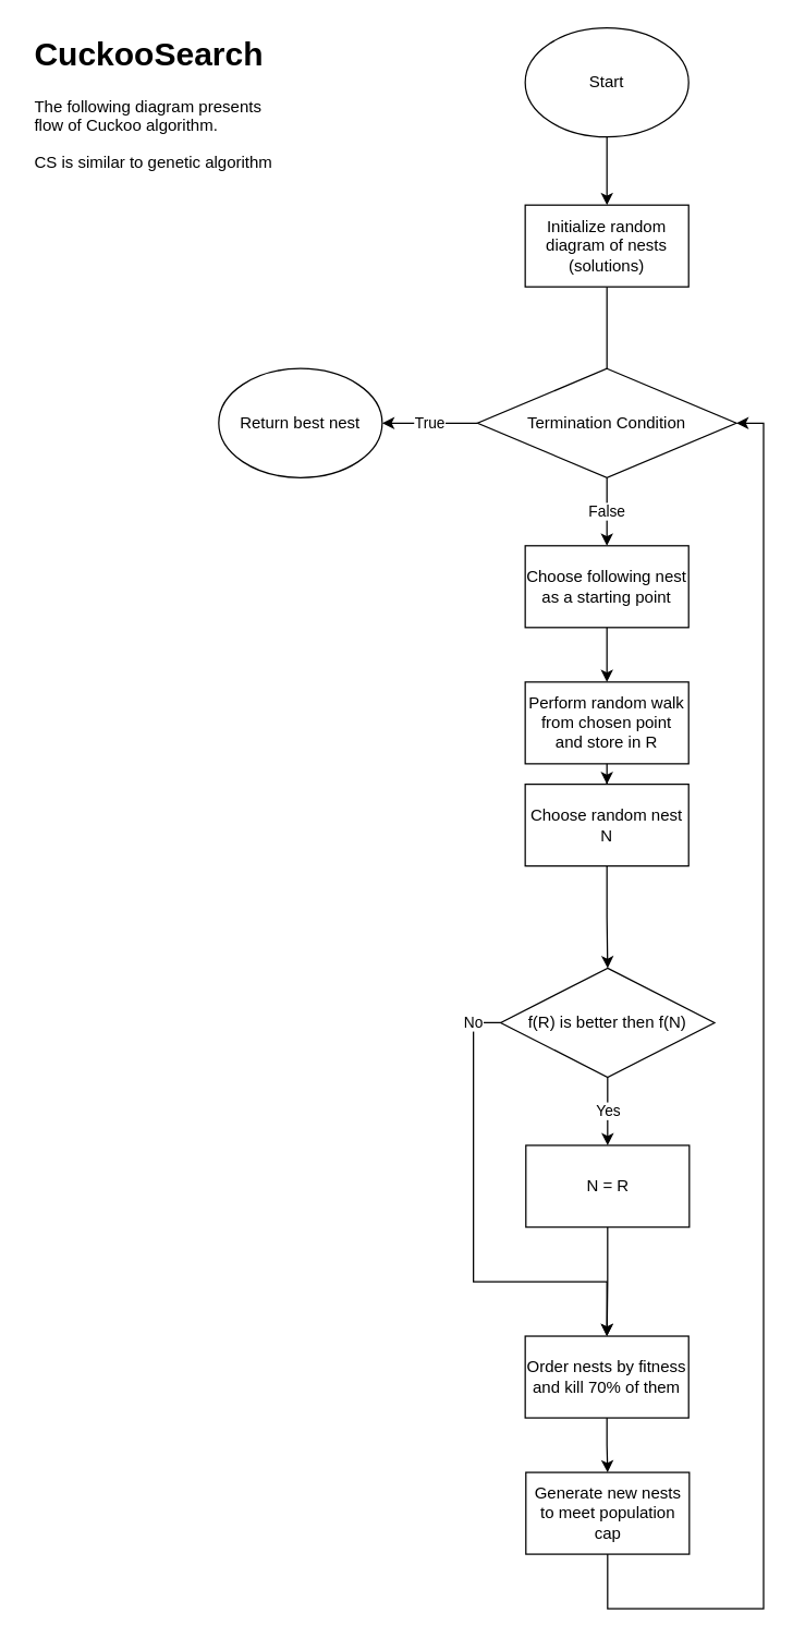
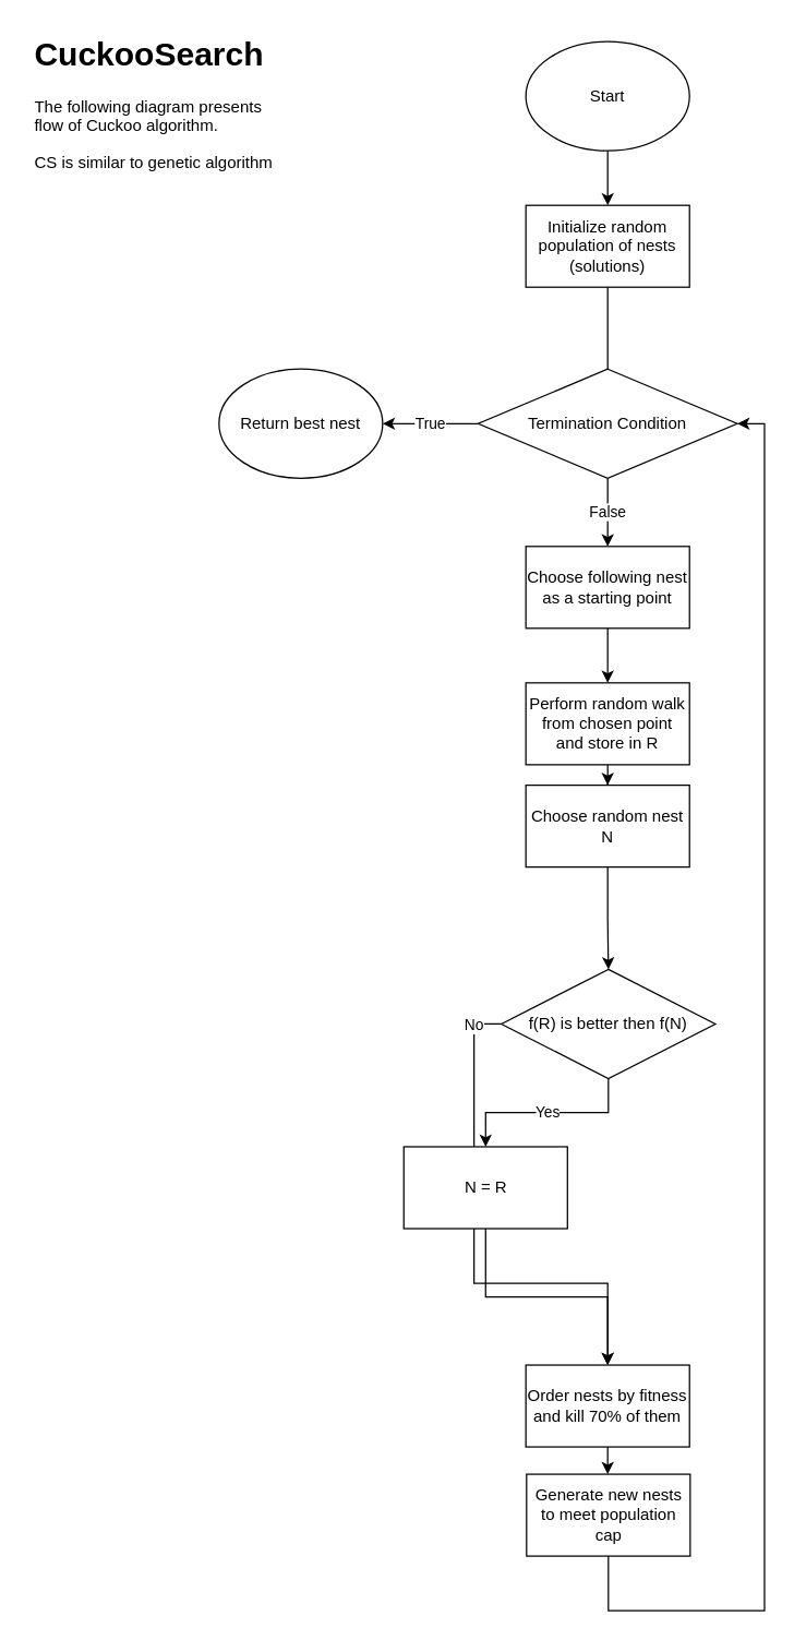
- <mxCell id="4" value="Start" style="ellipse;whiteSpace=wrap;html=1;" vertex="1" parent="1"><mxGeometry x="385" y="20" width="120" height="80" as="geometry" /></mxCell>
+ <mxCell id="4" value="Start" style="ellipse;whiteSpace=wrap;html=1;" vertex="1" parent="1"><mxGeometry x="385" y="30" width="120" height="80" as="geometry" /></mxCell>
- <mxCell id="6" value="&lt;div&gt;Initialize random diagram of nests (solutions) &lt;br&gt;&lt;/div&gt;" style="rounded=0;whiteSpace=wrap;html=1;" vertex="1" parent="1"><mxGeometry x="385" y="150" width="120" height="60" as="geometry" /></mxCell>
+ <mxCell id="6" value="&lt;div&gt;Initialize random population of nests (solutions) &lt;br&gt;&lt;/div&gt;" style="rounded=0;whiteSpace=wrap;html=1;" vertex="1" parent="1"><mxGeometry x="385" y="150" width="120" height="60" as="geometry" /></mxCell>
- <mxCell id="20" value="N = R" style="rounded=0;whiteSpace=wrap;html=1;" vertex="1" parent="1"><mxGeometry x="385.5" y="840" width="120" height="60" as="geometry" /></mxCell>
+ <mxCell id="20" value="N = R" style="rounded=0;whiteSpace=wrap;html=1;" vertex="1" parent="1"><mxGeometry x="295.5" y="840" width="120" height="60" as="geometry" /></mxCell>
- <mxCell id="22" value="Order nests by fitness and kill 70% of them" style="rounded=0;whiteSpace=wrap;html=1;" vertex="1" parent="1"><mxGeometry x="385" y="980" width="120" height="60" as="geometry" /></mxCell>
+ <mxCell id="22" value="Order nests by fitness and kill 70% of them" style="rounded=0;whiteSpace=wrap;html=1;" vertex="1" parent="1"><mxGeometry x="385" y="1000" width="120" height="60" as="geometry" /></mxCell>
